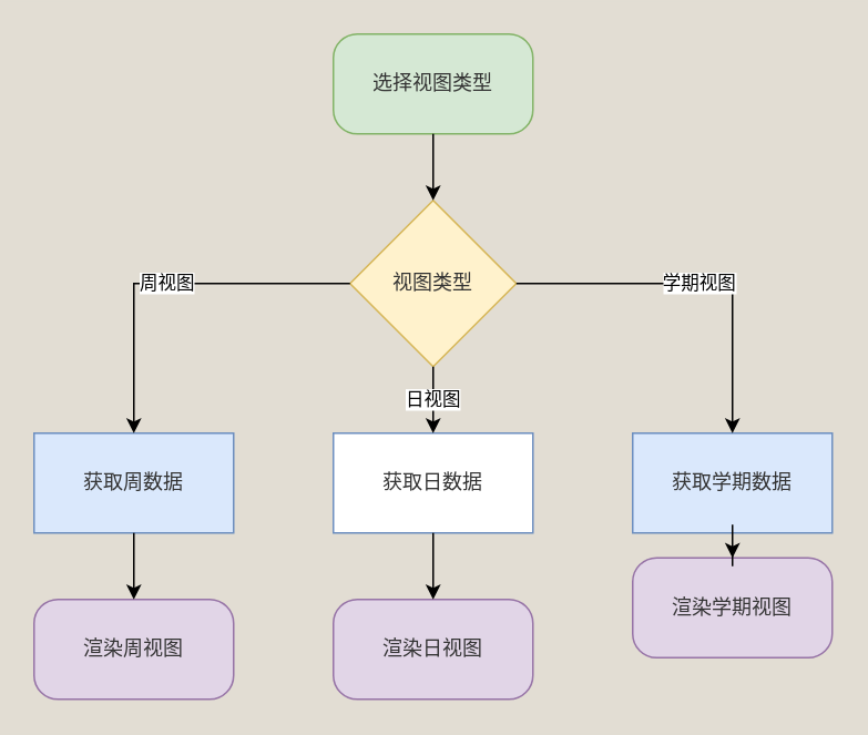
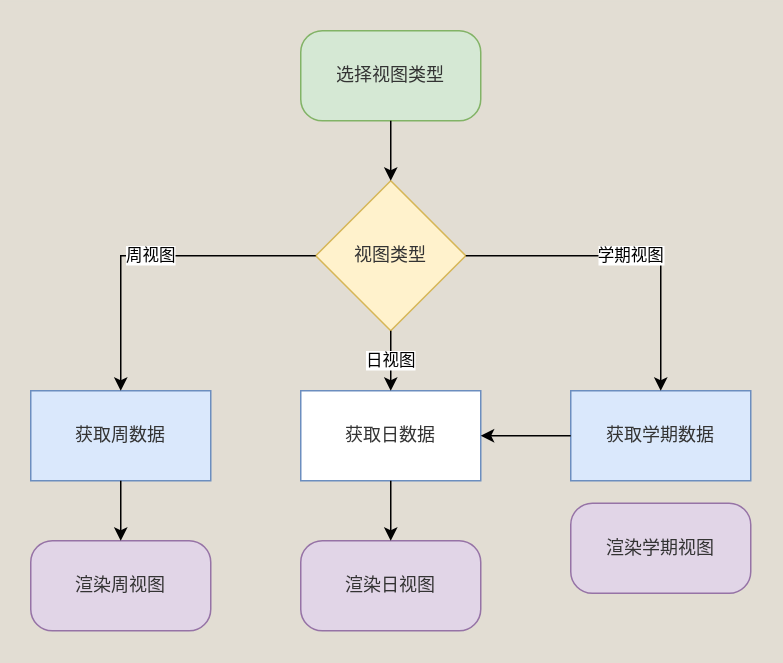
- <mxCell id="16" style="edgeStyle=orthogonalEdgeStyle;rounded=0;orthogonalLoop=1;jettySize=auto;html=1;entryX=0.5;entryY=0;" parent="1" source="6" target="9" edge="1"><mxGeometry relative="1" as="geometry" /></mxCell>
+ <mxCell id="16" style="edgeStyle=orthogonalEdgeStyle;rounded=0;orthogonalLoop=1;jettySize=auto;html=1;" parent="1" source="6" target="5" edge="1"><mxGeometry relative="1" as="geometry" /></mxCell>
